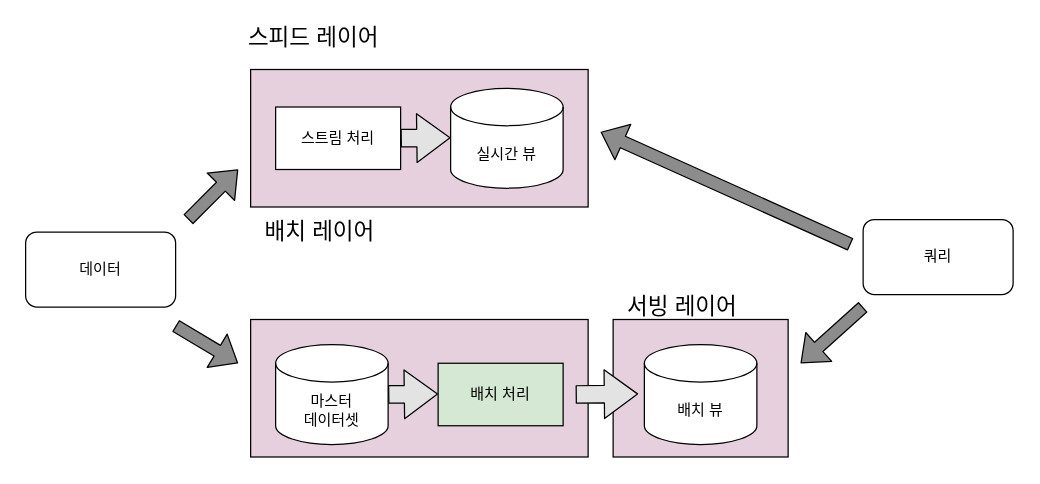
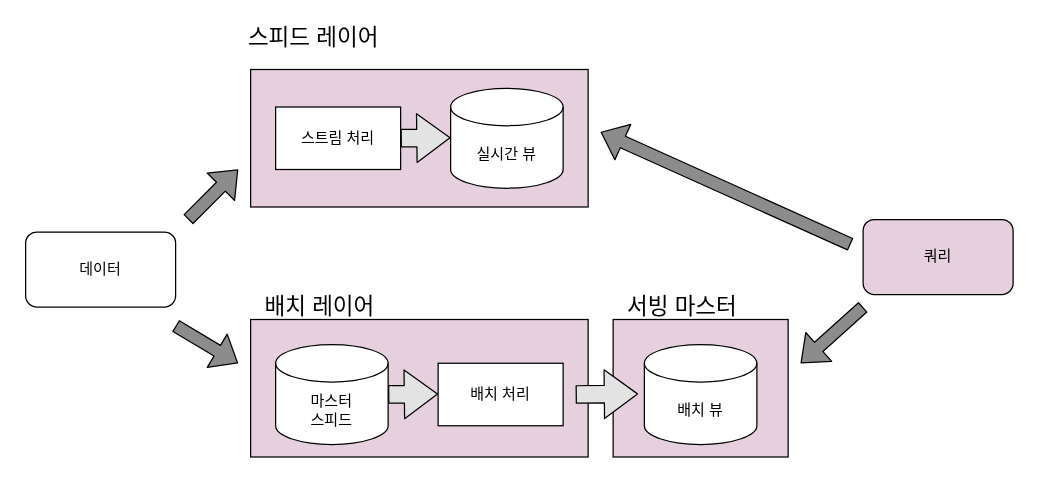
- <mxCell id="20" value="&lt;font style=&quot;font-size: 18px&quot;&gt;배치 레이어&lt;/font&gt;" style="text;html=1;align=center;verticalAlign=middle;resizable=0;points=[];autosize=1;strokeColor=none;" vertex="1" parent="1"><mxGeometry x="200" y="175" width="110" height="20" as="geometry" /></mxCell>
+ <mxCell id="20" value="&lt;font style=&quot;font-size: 18px&quot;&gt;배치 레이어&lt;/font&gt;" style="text;html=1;align=center;verticalAlign=middle;resizable=0;points=[];autosize=1;strokeColor=none;" vertex="1" parent="1"><mxGeometry x="200" y="235" width="110" height="20" as="geometry" /></mxCell>
- <mxCell id="13" value="쿼리" style="rounded=1;whiteSpace=wrap;html=1;" vertex="1" parent="1"><mxGeometry x="690" y="175" width="120" height="60" as="geometry" /></mxCell>
+ <mxCell id="13" value="쿼리" style="rounded=1;whiteSpace=wrap;html=1;fillColor=#e6d0de;" vertex="1" parent="1"><mxGeometry x="690" y="175" width="120" height="60" as="geometry" /></mxCell>
- <mxCell id="21" value="&lt;font style=&quot;font-size: 18px&quot;&gt;서빙 레이어&lt;/font&gt;" style="text;html=1;align=center;verticalAlign=middle;resizable=0;points=[];autosize=1;strokeColor=none;" vertex="1" parent="1"><mxGeometry x="490" y="235" width="110" height="20" as="geometry" /></mxCell>
+ <mxCell id="21" value="&lt;font style=&quot;font-size: 18px&quot;&gt;서빙 마스터&lt;/font&gt;" style="text;html=1;align=center;verticalAlign=middle;resizable=0;points=[];autosize=1;strokeColor=none;" vertex="1" parent="1"><mxGeometry x="490" y="235" width="110" height="20" as="geometry" /></mxCell>
- <mxCell id="10" value="배치 처리" style="rounded=0;whiteSpace=wrap;html=1;fillColor=#d5e8d4;" vertex="1" parent="1"><mxGeometry x="350" y="290" width="100" height="50" as="geometry" /></mxCell>
+ <mxCell id="10" value="배치 처리" style="rounded=0;whiteSpace=wrap;html=1;" vertex="1" parent="1"><mxGeometry x="350" y="290" width="100" height="50" as="geometry" /></mxCell>
- <mxCell id="9" value="마스터&lt;br&gt;데이터셋" style="shape=cylinder3;whiteSpace=wrap;html=1;boundedLbl=1;backgroundOutline=1;size=15;" vertex="1" parent="1"><mxGeometry x="220" y="275" width="90" height="80" as="geometry" /></mxCell>
+ <mxCell id="9" value="마스터&lt;br&gt;스피드" style="shape=cylinder3;whiteSpace=wrap;html=1;boundedLbl=1;backgroundOutline=1;size=15;" vertex="1" parent="1"><mxGeometry x="220" y="275" width="90" height="80" as="geometry" /></mxCell>
